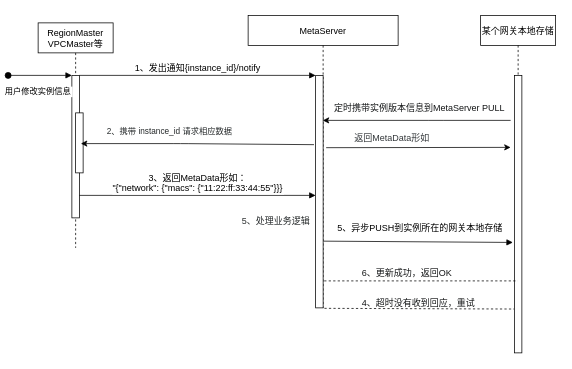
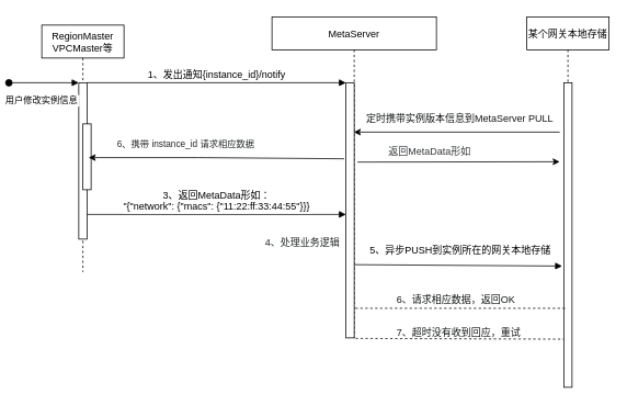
- <mxCell id="10" value="&lt;div style=&quot;text-align: center&quot;&gt;&lt;font color=&quot;#25292a&quot; face=&quot;helvetica&quot;&gt;&lt;span style=&quot;font-size: 11px&quot;&gt;2、携带 instance_id 请求相应数据&lt;/span&gt;&lt;/font&gt;&lt;/div&gt;" style="text;whiteSpace=wrap;html=1;labelBackgroundColor=#ffffff;" parent="1" vertex="1"><mxGeometry x="110" y="160" width="250" height="30" as="geometry" /></mxCell>
+ <mxCell id="10" value="&lt;div style=&quot;text-align: center&quot;&gt;&lt;font color=&quot;#25292a&quot; face=&quot;helvetica&quot;&gt;&lt;span style=&quot;font-size: 11px&quot;&gt;6、携带 instance_id 请求相应数据&lt;/span&gt;&lt;/font&gt;&lt;/div&gt;" style="text;whiteSpace=wrap;html=1;labelBackgroundColor=#ffffff;" parent="1" vertex="1"><mxGeometry x="110" y="160" width="250" height="30" as="geometry" /></mxCell>
- <mxCell id="8" value="&lt;div style=&quot;text-align: center&quot;&gt;&lt;font color=&quot;#25292a&quot; face=&quot;helvetica&quot;&gt;&lt;span style=&quot;background-color: rgb(255 , 255 , 255)&quot;&gt;5、处理业务逻辑&lt;/span&gt;&lt;/font&gt;&lt;/div&gt;" style="text;whiteSpace=wrap;html=1;fontSize=12;" parent="6" vertex="1"><mxGeometry x="-10" y="260" width="100" height="20" as="geometry" /></mxCell>
+ <mxCell id="8" value="&lt;div style=&quot;text-align: center&quot;&gt;&lt;font color=&quot;#25292a&quot; face=&quot;helvetica&quot;&gt;&lt;span style=&quot;background-color: rgb(255 , 255 , 255)&quot;&gt;4、处理业务逻辑&lt;/span&gt;&lt;/font&gt;&lt;/div&gt;" style="text;whiteSpace=wrap;html=1;fontSize=12;" parent="6" vertex="1"><mxGeometry x="-10" y="260" width="100" height="20" as="geometry" /></mxCell>
- <mxCell id="17" value="&lt;span style=&quot;color: rgb(20 , 22 , 23) ; font-family: &amp;#34;helvetica&amp;#34; ; font-size: 12px ; font-style: normal ; font-weight: 400 ; letter-spacing: normal ; text-align: center ; text-indent: 0px ; text-transform: none ; word-spacing: 0px ; display: inline ; float: none ; background-color: rgb(255 , 255 , 255)&quot;&gt;6、更新成功，返回OK&lt;/span&gt;" style="text;whiteSpace=wrap;html=1;fontSize=12;" parent="1" vertex="1"><mxGeometry x="450" y="350" width="160" height="30" as="geometry" /></mxCell>
+ <mxCell id="17" value="&lt;span style=&quot;color: rgb(20 , 22 , 23) ; font-family: &amp;#34;helvetica&amp;#34; ; font-size: 12px ; font-style: normal ; font-weight: 400 ; letter-spacing: normal ; text-align: center ; text-indent: 0px ; text-transform: none ; word-spacing: 0px ; display: inline ; float: none ; background-color: rgb(255 , 255 , 255)&quot;&gt;6、请求相应数据，返回OK&lt;/span&gt;" style="text;whiteSpace=wrap;html=1;fontSize=12;" parent="1" vertex="1"><mxGeometry x="450" y="350" width="160" height="30" as="geometry" /></mxCell>
- <mxCell id="18" value="&lt;span style=&quot;color: rgb(20 , 22 , 23) ; font-family: &amp;#34;helvetica&amp;#34; ; font-size: 12px ; font-style: normal ; font-weight: 400 ; letter-spacing: normal ; text-align: center ; text-indent: 0px ; text-transform: none ; word-spacing: 0px ; display: inline ; float: none ; background-color: rgb(255 , 255 , 255)&quot;&gt;4、超时没有收到回应，重试&lt;/span&gt;" style="text;whiteSpace=wrap;html=1;fontSize=12;" parent="1" vertex="1"><mxGeometry x="450" y="390" width="160" height="30" as="geometry" /></mxCell>
+ <mxCell id="18" value="&lt;span style=&quot;color: rgb(20 , 22 , 23) ; font-family: &amp;#34;helvetica&amp;#34; ; font-size: 12px ; font-style: normal ; font-weight: 400 ; letter-spacing: normal ; text-align: center ; text-indent: 0px ; text-transform: none ; word-spacing: 0px ; display: inline ; float: none ; background-color: rgb(255 , 255 , 255)&quot;&gt;7、超时没有收到回应，重试&lt;/span&gt;" style="text;whiteSpace=wrap;html=1;fontSize=12;" parent="1" vertex="1"><mxGeometry x="450" y="390" width="160" height="30" as="geometry" /></mxCell>
